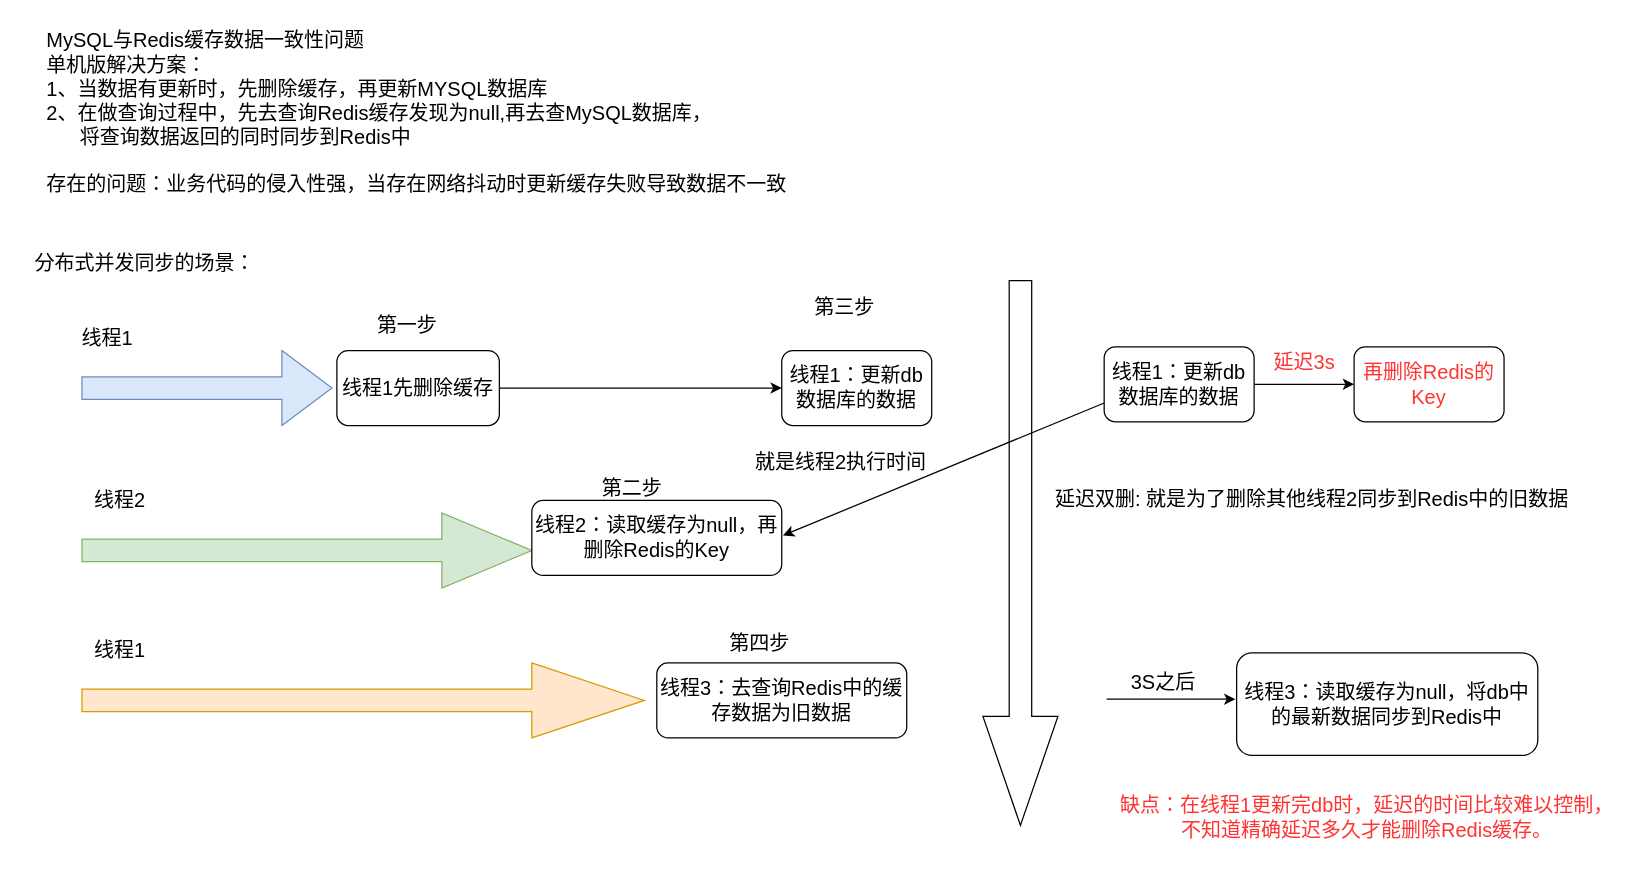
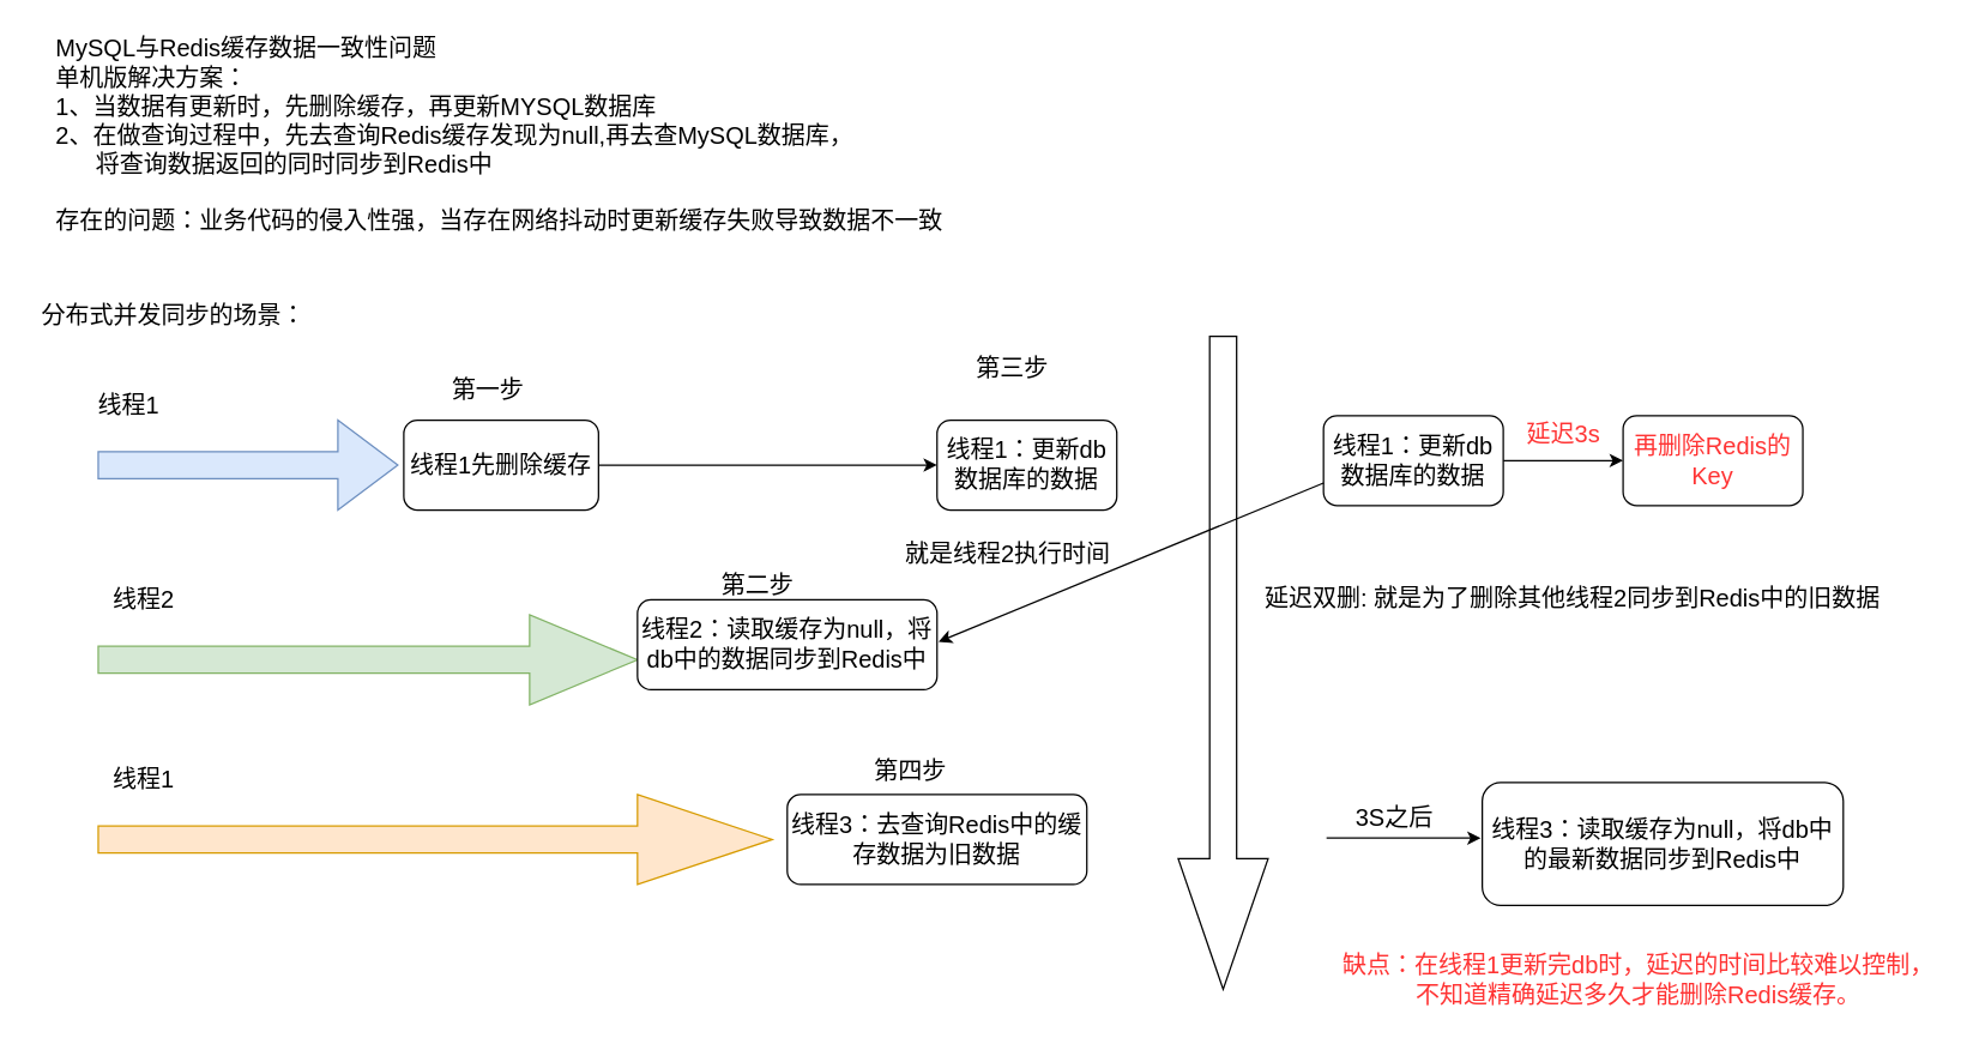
- <mxCell id="12" value="线程2：读取缓存为null，再删除Redis的Key" style="rounded=1;whiteSpace=wrap;html=1;fontSize=16;" vertex="1" parent="1"><mxGeometry x="425" y="400" width="200" height="60" as="geometry" /></mxCell>
+ <mxCell id="12" value="线程2：读取缓存为null，将db中的数据同步到Redis中" style="rounded=1;whiteSpace=wrap;html=1;fontSize=16;" vertex="1" parent="1"><mxGeometry x="425" y="400" width="200" height="60" as="geometry" /></mxCell>
